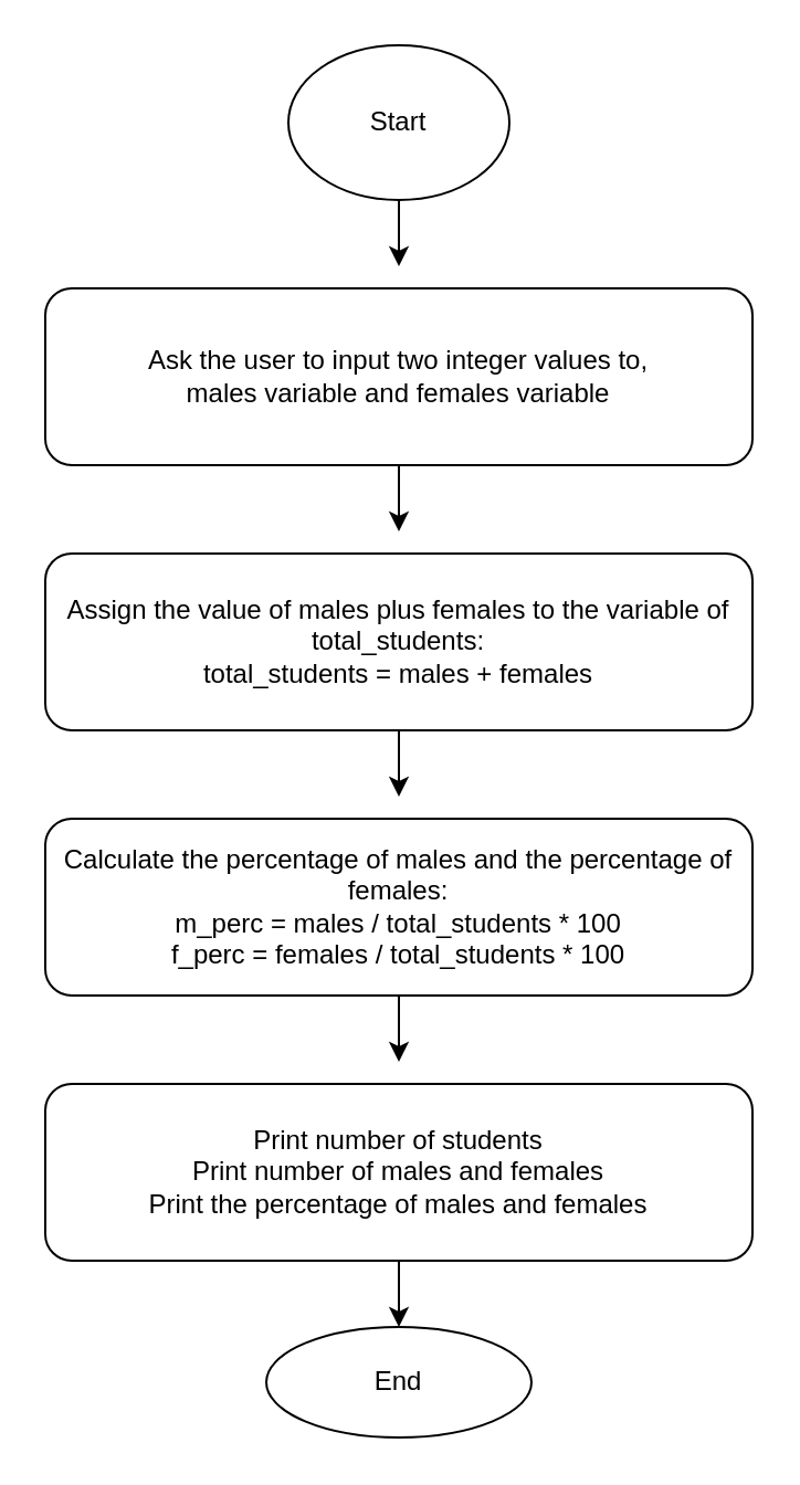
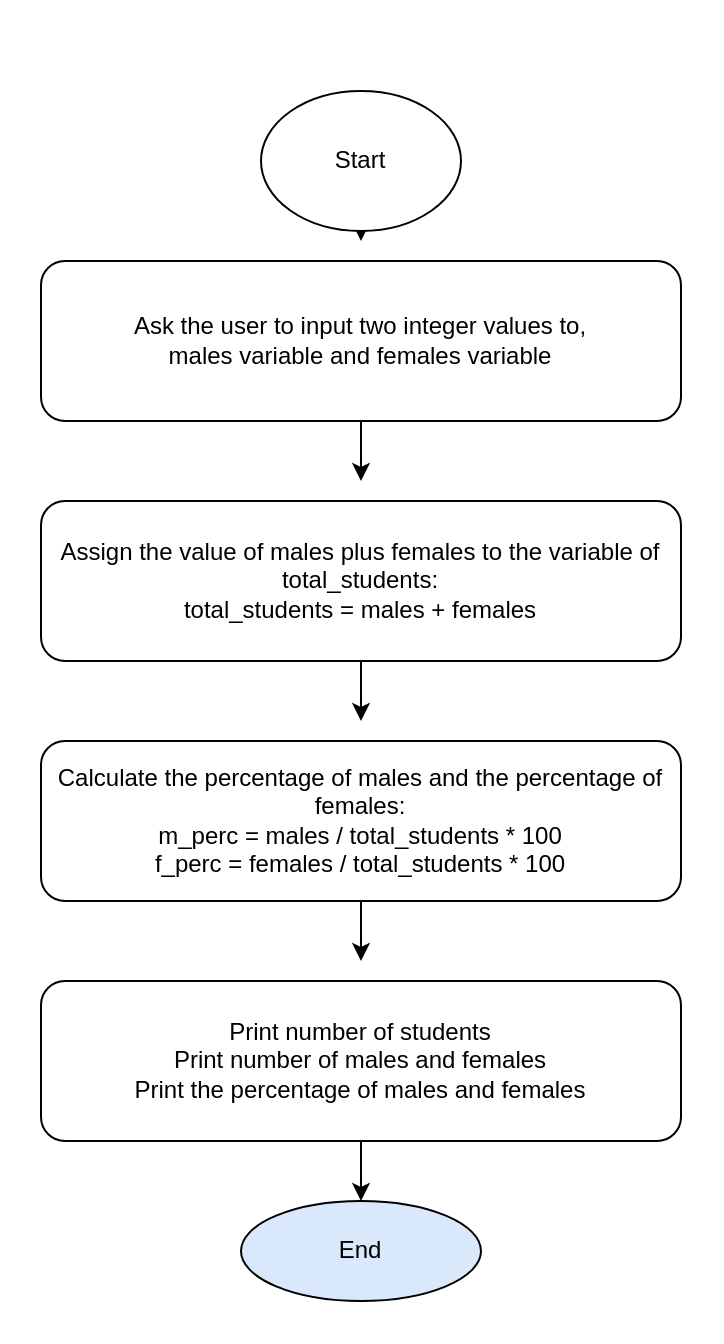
- <mxCell id="12" value="Start" style="ellipse;whiteSpace=wrap;html=1;rounded=1;" vertex="1" parent="1"><mxGeometry x="130" y="20" width="100" height="70" as="geometry" /></mxCell>
+ <mxCell id="12" value="Start" style="ellipse;whiteSpace=wrap;html=1;rounded=1;" vertex="1" parent="1"><mxGeometry x="130" y="45" width="100" height="70" as="geometry" /></mxCell>
- <mxCell id="10" value="End" style="ellipse;whiteSpace=wrap;html=1;rounded=1;" vertex="1" parent="1"><mxGeometry x="120" y="600" width="120" height="50" as="geometry" /></mxCell>
+ <mxCell id="10" value="End" style="ellipse;whiteSpace=wrap;html=1;rounded=1;fillColor=#dae8fc;" vertex="1" parent="1"><mxGeometry x="120" y="600" width="120" height="50" as="geometry" /></mxCell>
